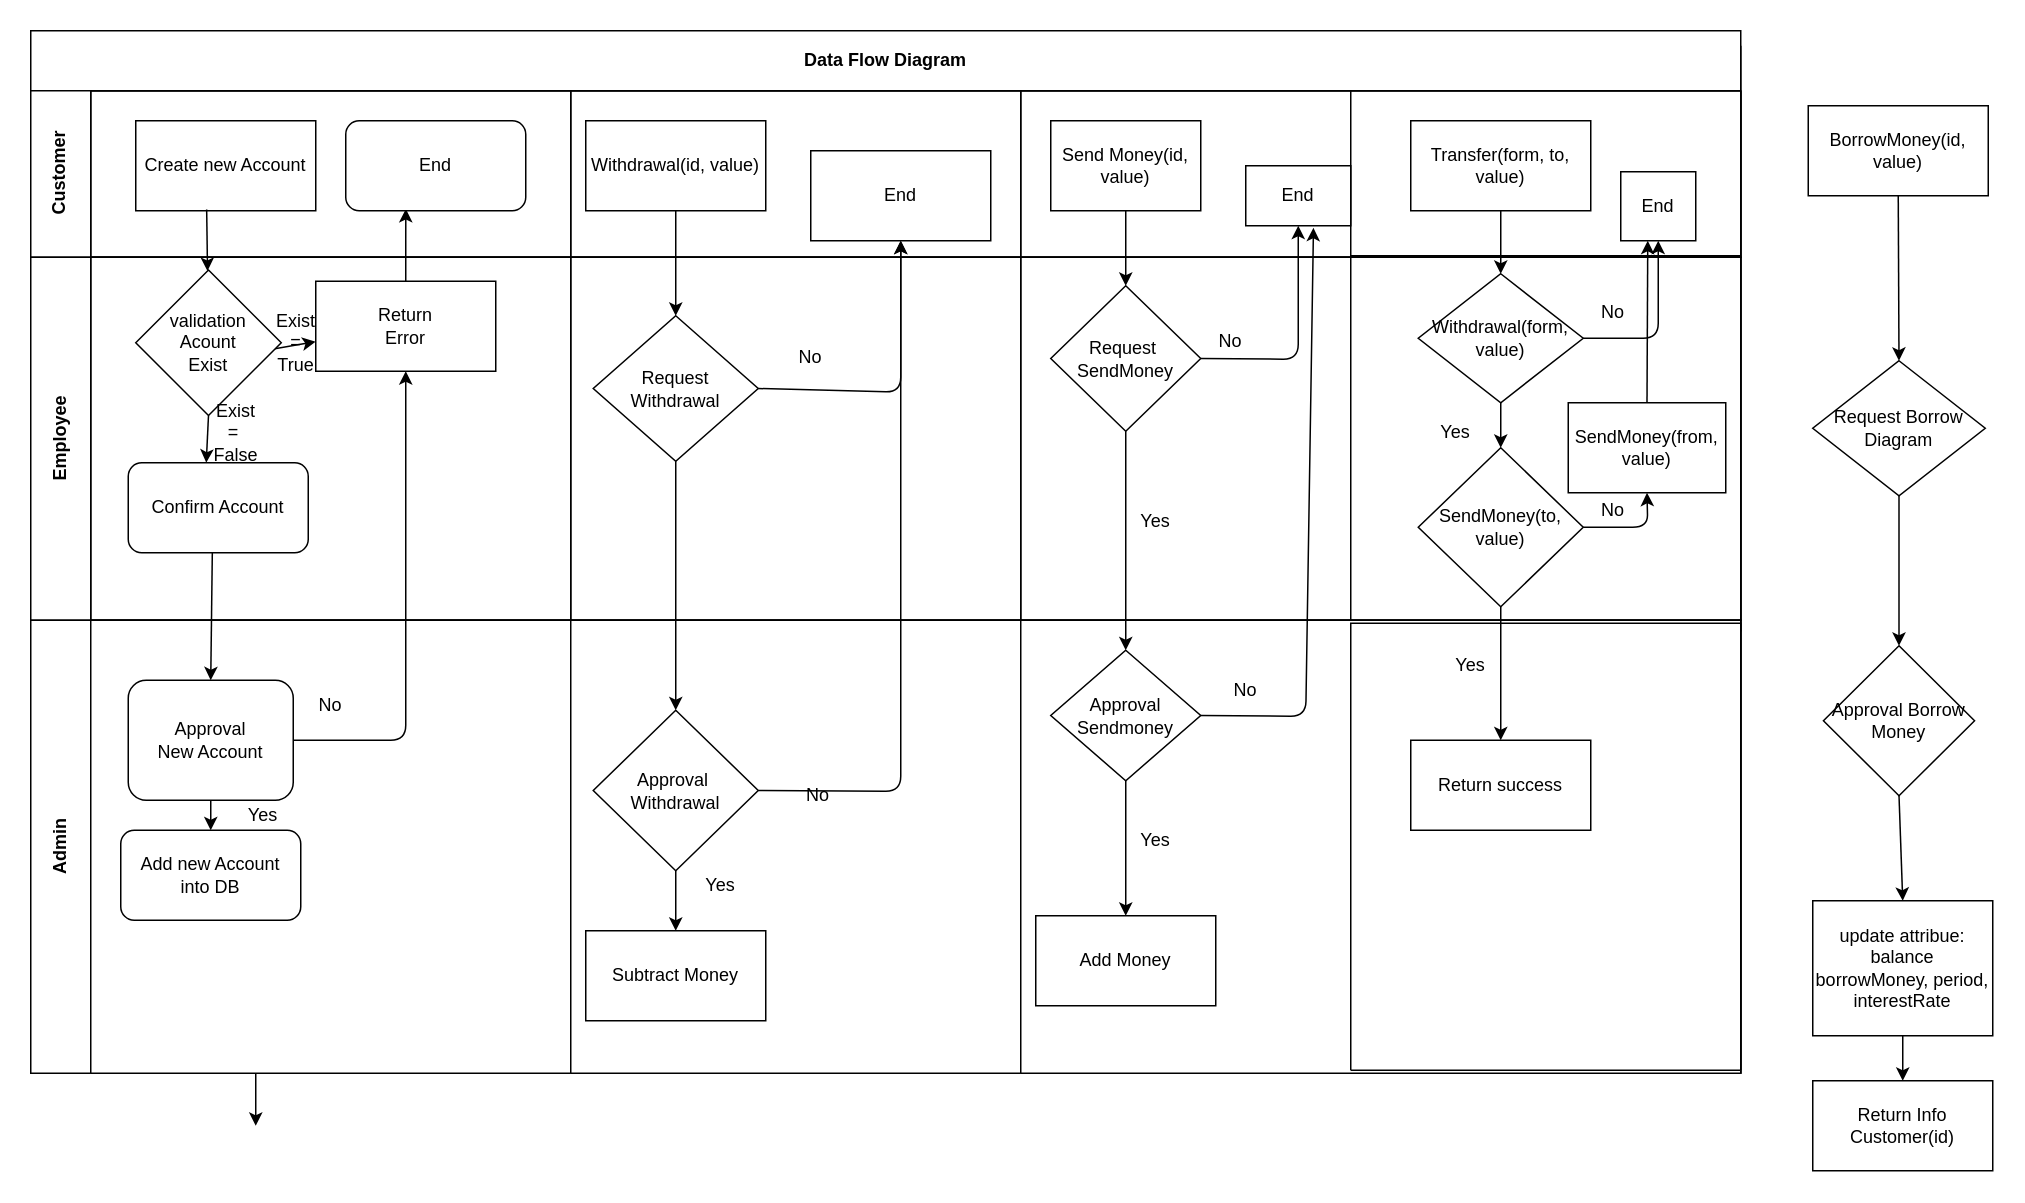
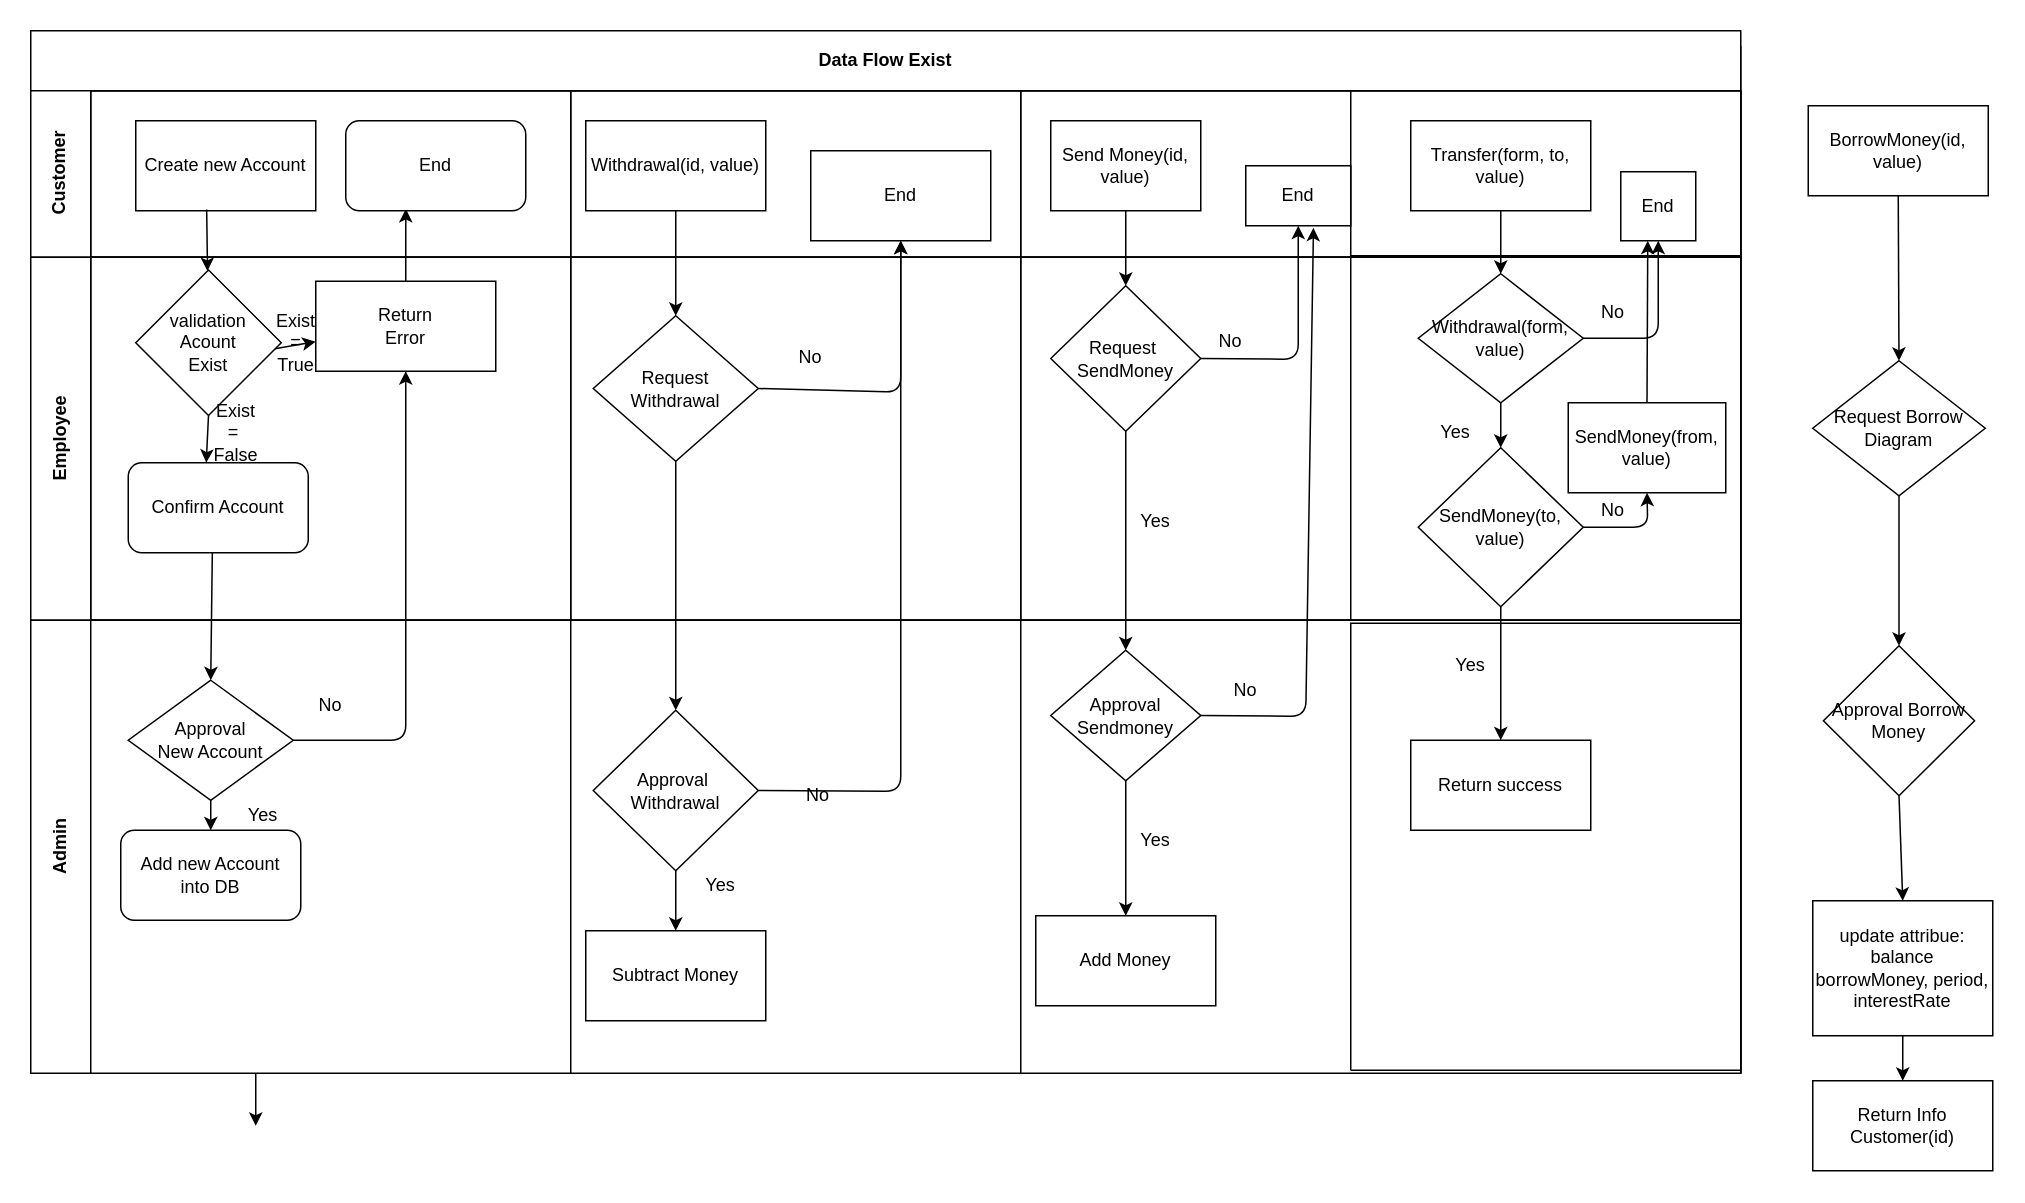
- <mxCell id="15" value="Data Flow Diagram" style="shape=table;childLayout=tableLayout;rowLines=0;columnLines=0;startSize=40;html=1;whiteSpace=wrap;collapsible=0;recursiveResize=0;expand=0;pointerEvents=0;fontStyle=1;align=center;" parent="1" vertex="1"><mxGeometry x="20" y="20" width="1140" height="695" as="geometry" /></mxCell>
+ <mxCell id="15" value="Data Flow Exist" style="shape=table;childLayout=tableLayout;rowLines=0;columnLines=0;startSize=40;html=1;whiteSpace=wrap;collapsible=0;recursiveResize=0;expand=0;pointerEvents=0;fontStyle=1;align=center;" parent="1" vertex="1"><mxGeometry x="20" y="20" width="1140" height="695" as="geometry" /></mxCell>
- <mxCell id="46" value="Approval&lt;br&gt;New Account" style="whiteSpace=wrap;html=1;rounded=1;" parent="44" vertex="1"><mxGeometry x="25" y="40" width="110" height="80" as="geometry" /></mxCell>
+ <mxCell id="46" value="Approval&lt;br&gt;New Account" style="rhombus;whiteSpace=wrap;html=1;" parent="44" vertex="1"><mxGeometry x="25" y="40" width="110" height="80" as="geometry" /></mxCell>
